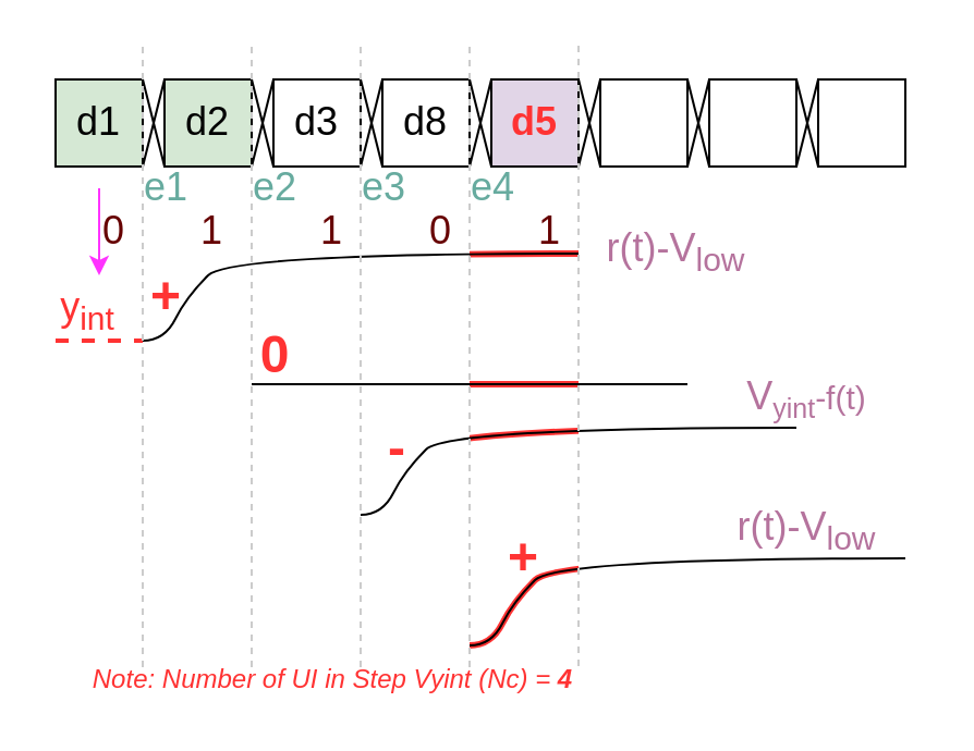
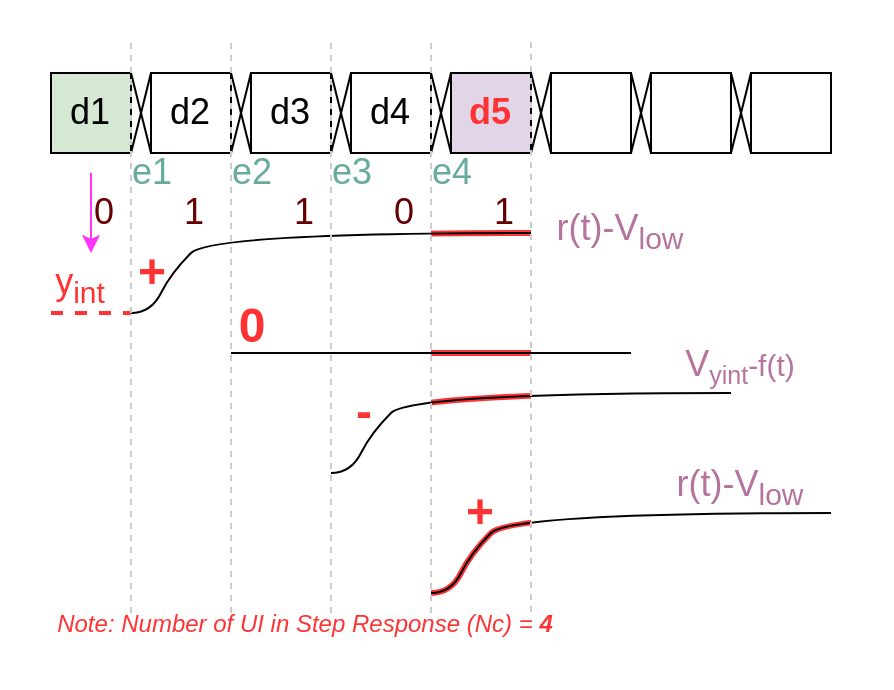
- <mxCell id="15" value="&lt;font style=&quot;font-size: 18px&quot;&gt;d2&lt;/font&gt;" style="rounded=0;whiteSpace=wrap;html=1;fillColor=#d5e8d4;" vertex="1" parent="1"><mxGeometry x="75" y="36" width="40" height="40" as="geometry" /></mxCell>
+ <mxCell id="15" value="&lt;font style=&quot;font-size: 18px&quot;&gt;d2&lt;/font&gt;" style="rounded=0;whiteSpace=wrap;html=1;" vertex="1" parent="1"><mxGeometry x="75" y="36" width="40" height="40" as="geometry" /></mxCell>
- <mxCell id="19" value="&lt;font style=&quot;font-size: 18px&quot;&gt;d8&lt;/font&gt;" style="rounded=0;whiteSpace=wrap;html=1;" vertex="1" parent="1"><mxGeometry x="175" y="36" width="40" height="40" as="geometry" /></mxCell>
+ <mxCell id="19" value="&lt;font style=&quot;font-size: 18px&quot;&gt;d4&lt;/font&gt;" style="rounded=0;whiteSpace=wrap;html=1;" vertex="1" parent="1"><mxGeometry x="175" y="36" width="40" height="40" as="geometry" /></mxCell>
- <mxCell id="63" value="&lt;font style=&quot;font-size: 12px&quot;&gt;&lt;i&gt;Note: Number of UI in Step Vyint (Nc) = &lt;b&gt;4&lt;/b&gt;&lt;/i&gt;&lt;/font&gt;" style="text;html=1;strokeColor=none;fillColor=none;align=center;verticalAlign=middle;whiteSpace=wrap;rounded=0;fontSize=24;fontColor=#FF3333;" vertex="1" parent="1"><mxGeometry x="20" y="293" width="265" height="30" as="geometry" /></mxCell>
+ <mxCell id="63" value="&lt;font style=&quot;font-size: 12px&quot;&gt;&lt;i&gt;Note: Number of UI in Step Response (Nc) = &lt;b&gt;4&lt;/b&gt;&lt;/i&gt;&lt;/font&gt;" style="text;html=1;strokeColor=none;fillColor=none;align=center;verticalAlign=middle;whiteSpace=wrap;rounded=0;fontSize=24;fontColor=#FF3333;" vertex="1" parent="1"><mxGeometry x="20" y="293" width="265" height="30" as="geometry" /></mxCell>
